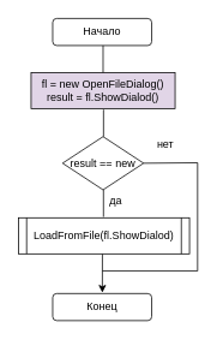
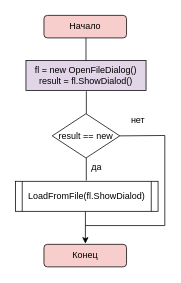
- <mxCell id="2" value="Начало" style="rounded=1;whiteSpace=wrap;html=1;" parent="1" vertex="1"><mxGeometry x="58" y="20" width="110" height="30" as="geometry" /></mxCell>
+ <mxCell id="2" value="Начало" style="rounded=1;whiteSpace=wrap;html=1;fillColor=#f8cecc;" parent="1" vertex="1"><mxGeometry x="58" y="20" width="110" height="30" as="geometry" /></mxCell>
- <mxCell id="17" value="Конец" style="rounded=1;whiteSpace=wrap;html=1;" vertex="1" parent="1"><mxGeometry x="58" y="325" width="110" height="30" as="geometry" /></mxCell>
+ <mxCell id="17" value="Конец" style="rounded=1;whiteSpace=wrap;html=1;fillColor=#f8cecc;" vertex="1" parent="1"><mxGeometry x="58" y="325" width="110" height="30" as="geometry" /></mxCell>
